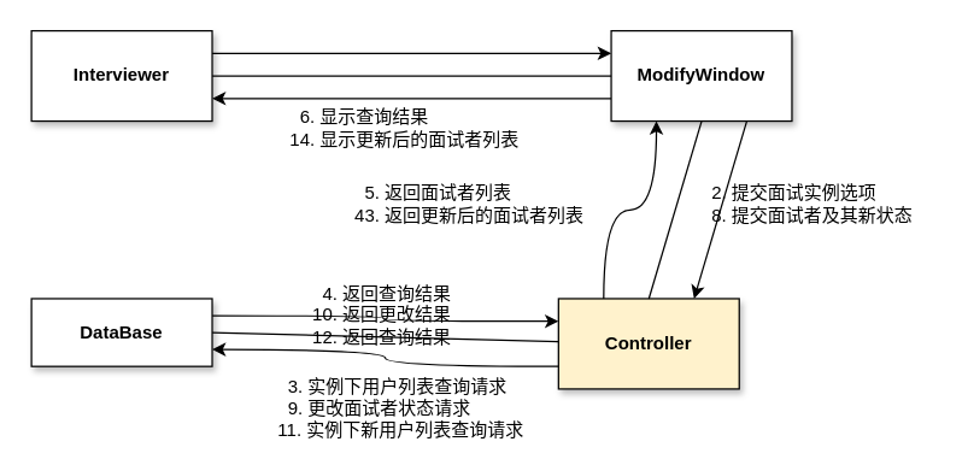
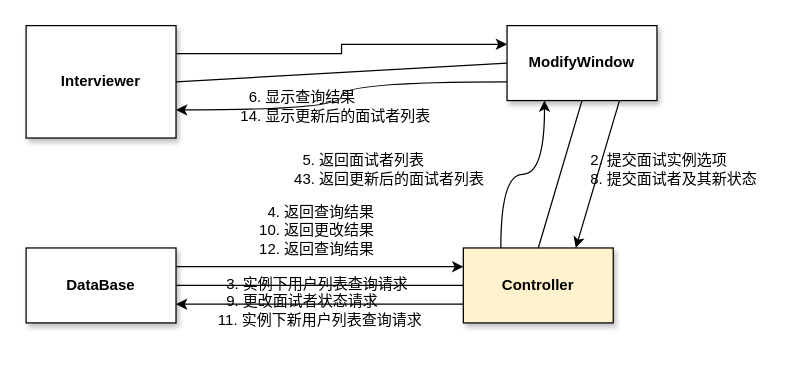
- <mxCell id="3" value="&lt;b&gt;Interviewer&lt;/b&gt;" style="rounded=0;whiteSpace=wrap;html=1;shadow=1;" vertex="1" parent="1"><mxGeometry x="20" y="20" width="120" height="60" as="geometry" /></mxCell>
+ <mxCell id="3" value="&lt;b&gt;Interviewer&lt;/b&gt;" style="rounded=0;whiteSpace=wrap;html=1;shadow=1;" vertex="1" parent="1"><mxGeometry x="20" y="20" width="120" height="90" as="geometry" /></mxCell>
- <mxCell id="17" value="&lt;div&gt;&amp;nbsp; 4. 返回查询结果&lt;/div&gt;&lt;div&gt;10. 返回更改结果&lt;/div&gt;&lt;div&gt;12. 返回查询结果&lt;br&gt;&lt;/div&gt;" style="text;html=1;strokeColor=none;fillColor=none;align=left;verticalAlign=middle;whiteSpace=wrap;rounded=0;" vertex="1" parent="1"><mxGeometry x="205" y="199" width="110" height="19" as="geometry" /></mxCell>
+ <mxCell id="17" value="&lt;div&gt;&amp;nbsp; 4. 返回查询结果&lt;/div&gt;&lt;div&gt;10. 返回更改结果&lt;/div&gt;&lt;div&gt;12. 返回查询结果&lt;br&gt;&lt;/div&gt;" style="text;html=1;strokeColor=none;fillColor=none;align=left;verticalAlign=middle;whiteSpace=wrap;rounded=0;" vertex="1" parent="1"><mxGeometry x="205" y="174" width="110" height="19" as="geometry" /></mxCell>
- <mxCell id="10" value="&lt;b&gt;DataBase&lt;/b&gt;" style="rounded=0;whiteSpace=wrap;html=1;shadow=1;" vertex="1" parent="1"><mxGeometry x="20" y="198" width="120" height="45" as="geometry" /></mxCell>
+ <mxCell id="10" value="&lt;b&gt;DataBase&lt;/b&gt;" style="rounded=0;whiteSpace=wrap;html=1;shadow=1;" vertex="1" parent="1"><mxGeometry x="20" y="198" width="120" height="60" as="geometry" /></mxCell>
- <mxCell id="16" value="&lt;div&gt;&amp;nbsp; 3. 实例下用户列表查询请求&lt;br&gt;&lt;/div&gt;&lt;div&gt;&amp;nbsp; 9. 更改面试者状态请求&lt;/div&gt;&lt;div&gt;11. 实例下新用户列表查询请求&lt;br&gt;&lt;/div&gt;" style="text;html=1;strokeColor=none;fillColor=none;align=left;verticalAlign=middle;whiteSpace=wrap;rounded=0;" vertex="1" parent="1"><mxGeometry x="182" y="255" width="178" height="32" as="geometry" /></mxCell>
+ <mxCell id="16" value="&lt;div&gt;&amp;nbsp; 3. 实例下用户列表查询请求&lt;br&gt;&lt;/div&gt;&lt;div&gt;&amp;nbsp; 9. 更改面试者状态请求&lt;/div&gt;&lt;div&gt;11. 实例下新用户列表查询请求&lt;br&gt;&lt;/div&gt;" style="text;html=1;strokeColor=none;fillColor=none;align=left;verticalAlign=middle;whiteSpace=wrap;rounded=0;" vertex="1" parent="1"><mxGeometry x="172" y="225" width="178" height="32" as="geometry" /></mxCell>
